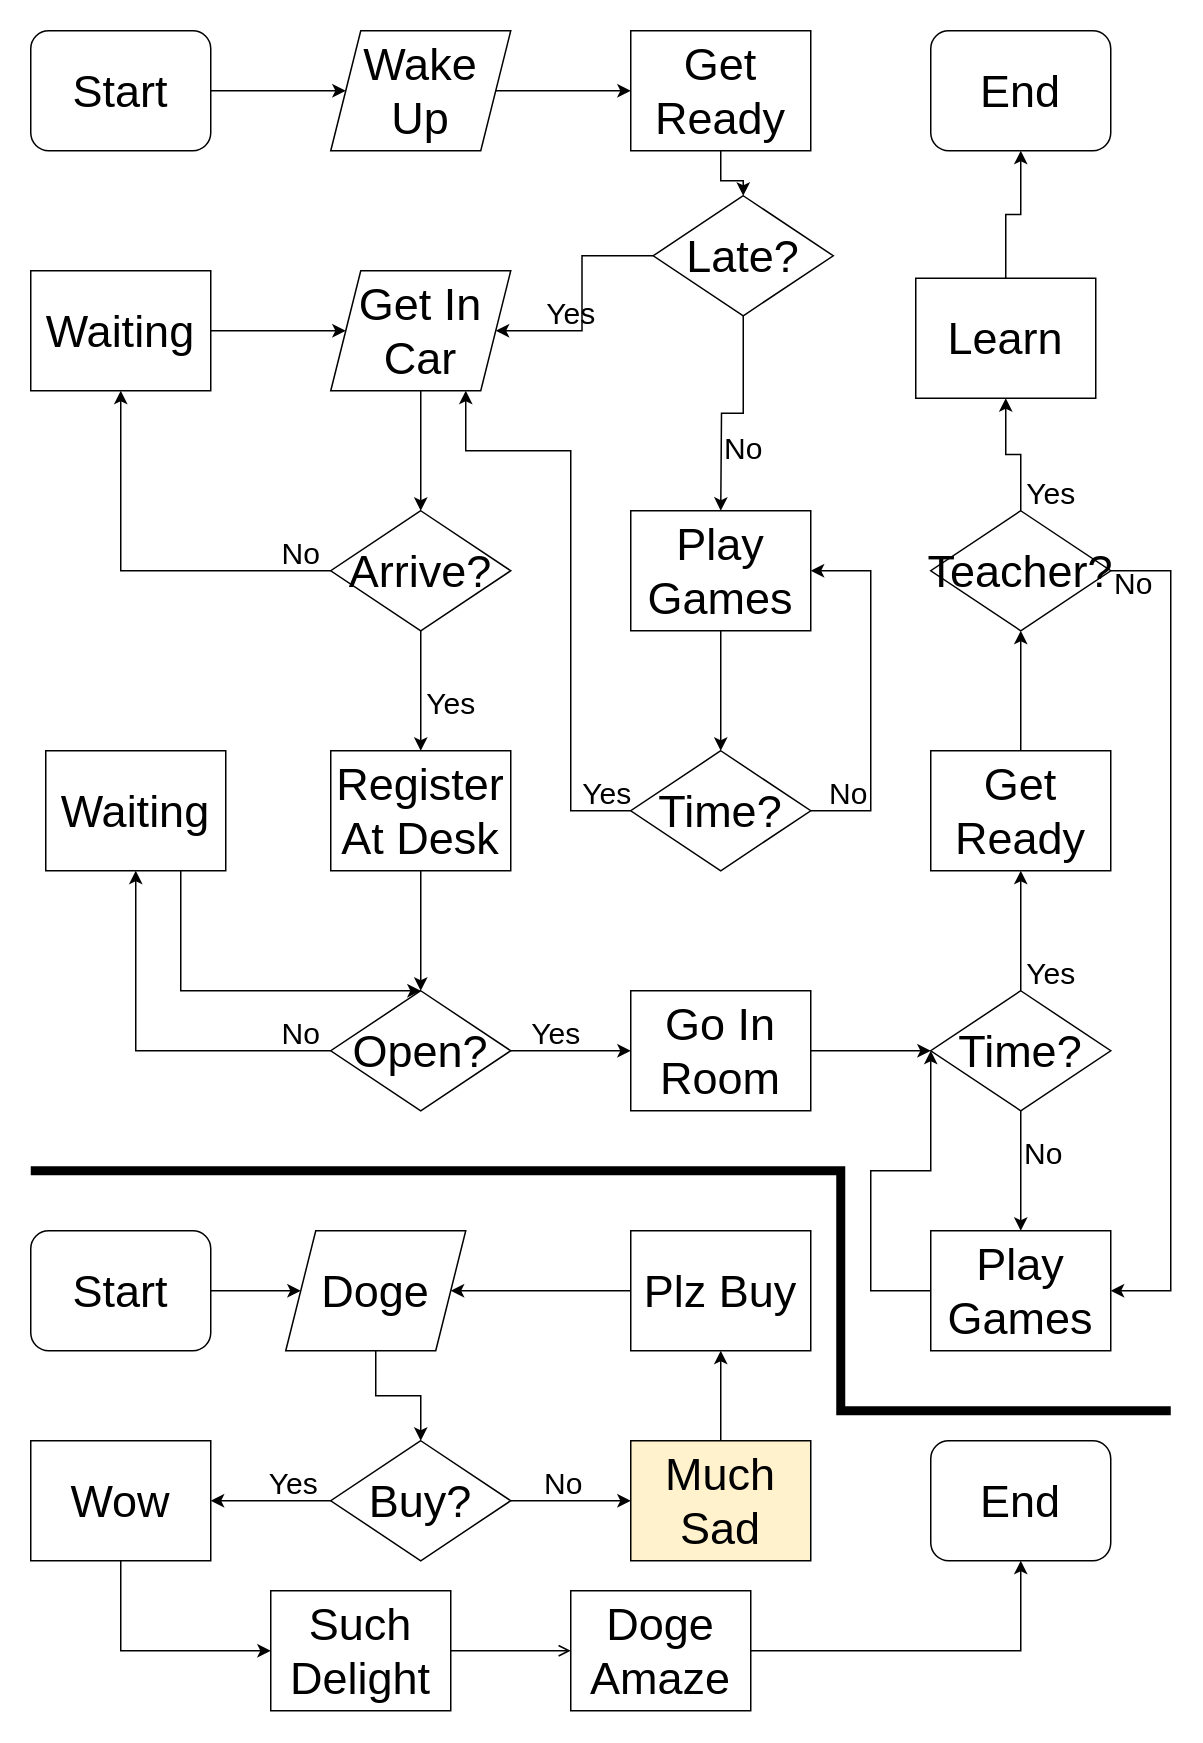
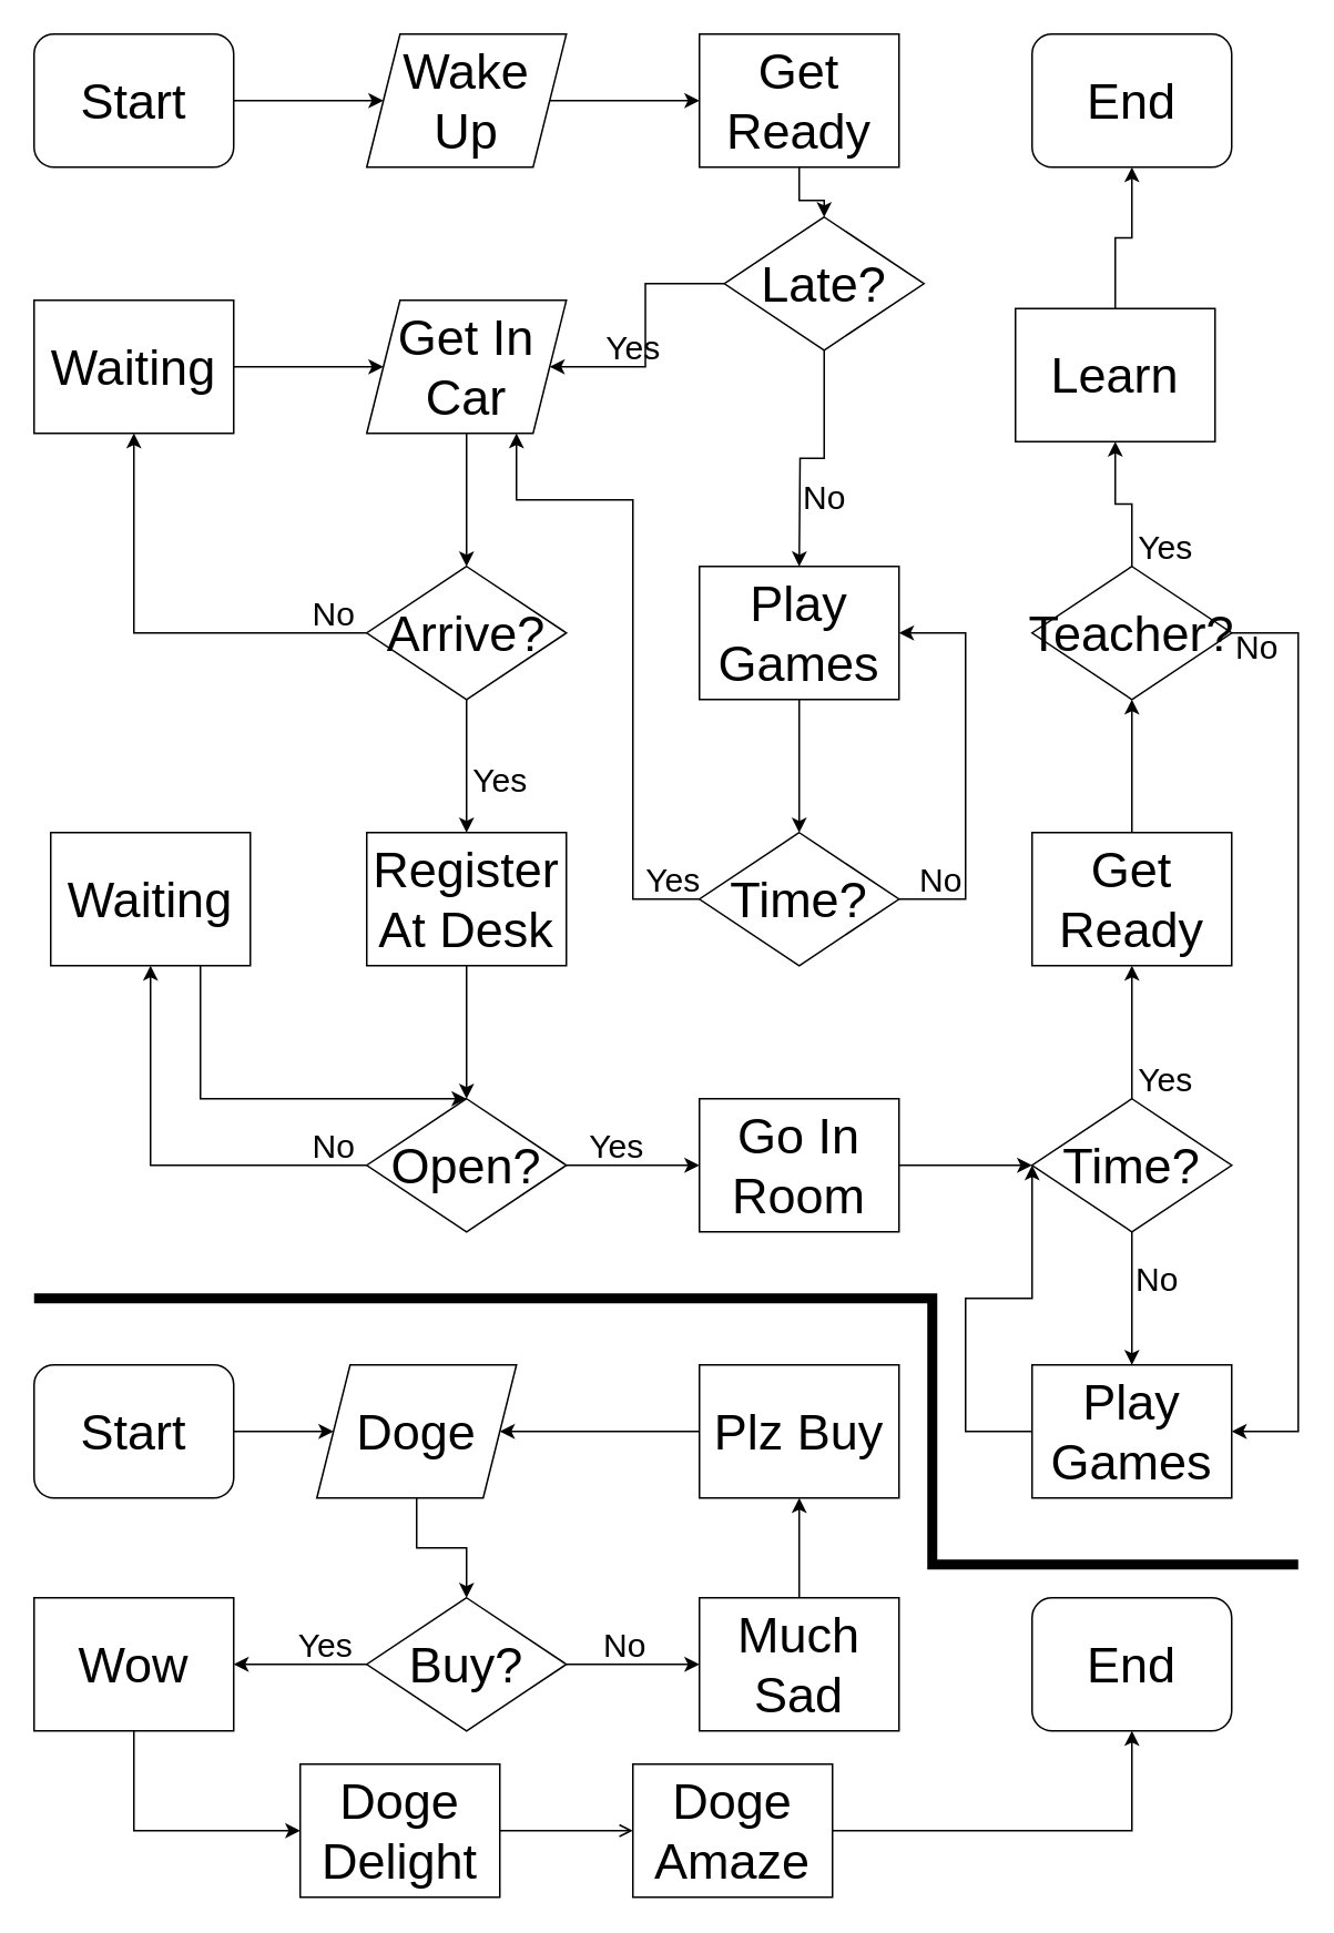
- <mxCell id="66" value="Much Sad" style="whiteSpace=wrap;html=1;fontSize=30;fillColor=#fff2cc;" vertex="1" parent="1"><mxGeometry x="420" y="960" width="120" height="80" as="geometry" /></mxCell>
+ <mxCell id="66" value="Much Sad" style="whiteSpace=wrap;html=1;fontSize=30;" vertex="1" parent="1"><mxGeometry x="420" y="960" width="120" height="80" as="geometry" /></mxCell>
- <mxCell id="74" value="Such Delight" style="whiteSpace=wrap;html=1;fontSize=30;" vertex="1" parent="1"><mxGeometry x="180" y="1060" width="120" height="80" as="geometry" /></mxCell>
+ <mxCell id="74" value="Doge Delight" style="whiteSpace=wrap;html=1;fontSize=30;" vertex="1" parent="1"><mxGeometry x="180" y="1060" width="120" height="80" as="geometry" /></mxCell>
